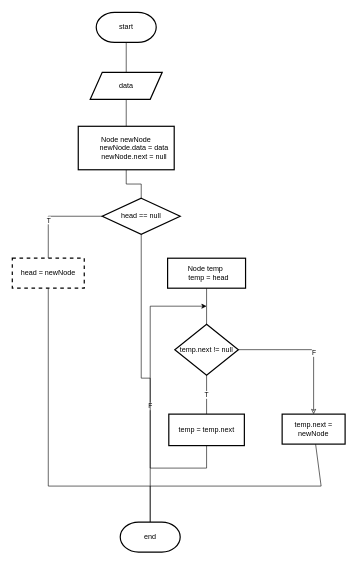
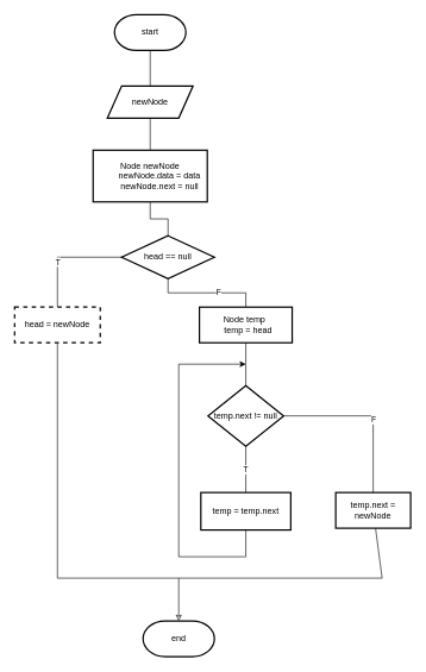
- <mxCell id="5" value="data" style="shape=parallelogram;perimeter=parallelogramPerimeter;whiteSpace=wrap;html=1;fixedSize=1;strokeWidth=2;" parent="1" vertex="1"><mxGeometry x="150" y="120" width="120" height="45" as="geometry" /></mxCell>
+ <mxCell id="5" value="newNode" style="shape=parallelogram;perimeter=parallelogramPerimeter;whiteSpace=wrap;html=1;fixedSize=1;strokeWidth=2;" parent="1" vertex="1"><mxGeometry x="150" y="120" width="120" height="45" as="geometry" /></mxCell>
- <mxCell id="10" value="F" style="edgeStyle=orthogonalEdgeStyle;rounded=0;orthogonalLoop=1;jettySize=auto;html=1;endArrow=none;endFill=0;" parent="1" source="11" target="23" edge="1"><mxGeometry x="0.221" relative="1" as="geometry"><mxPoint as="offset" /></mxGeometry></mxCell>
+ <mxCell id="10" value="F" style="edgeStyle=orthogonalEdgeStyle;rounded=0;orthogonalLoop=1;jettySize=auto;html=1;endArrow=none;endFill=0;" parent="1" source="11" target="15" edge="1"><mxGeometry x="0.221" relative="1" as="geometry"><mxPoint as="offset" /></mxGeometry></mxCell>
- <mxCell id="17" value="F" style="edgeStyle=orthogonalEdgeStyle;rounded=0;orthogonalLoop=1;jettySize=auto;html=1;endArrow=classic;endFill=0;" parent="1" source="18" target="22" edge="1"><mxGeometry x="0.124" relative="1" as="geometry"><mxPoint as="offset" /></mxGeometry></mxCell>
+ <mxCell id="17" value="F" style="edgeStyle=orthogonalEdgeStyle;rounded=0;orthogonalLoop=1;jettySize=auto;html=1;endArrow=none;endFill=0;" parent="1" source="18" target="22" edge="1"><mxGeometry x="0.124" relative="1" as="geometry"><mxPoint as="offset" /></mxGeometry></mxCell>
- <mxCell id="21" style="edgeStyle=none;rounded=0;orthogonalLoop=1;jettySize=auto;html=1;endArrow=none;endFill=0;" parent="1" source="22" target="23" edge="1"><mxGeometry relative="1" as="geometry"><mxPoint x="250" y="880" as="targetPoint" /><Array as="points"><mxPoint x="535" y="810" /><mxPoint x="250" y="810" /></Array></mxGeometry></mxCell>
+ <mxCell id="21" style="edgeStyle=none;rounded=0;orthogonalLoop=1;jettySize=auto;html=1;endArrow=classic;endFill=0;" parent="1" source="22" target="23" edge="1"><mxGeometry relative="1" as="geometry"><mxPoint x="250" y="880" as="targetPoint" /><Array as="points"><mxPoint x="535" y="810" /><mxPoint x="250" y="810" /></Array></mxGeometry></mxCell>
